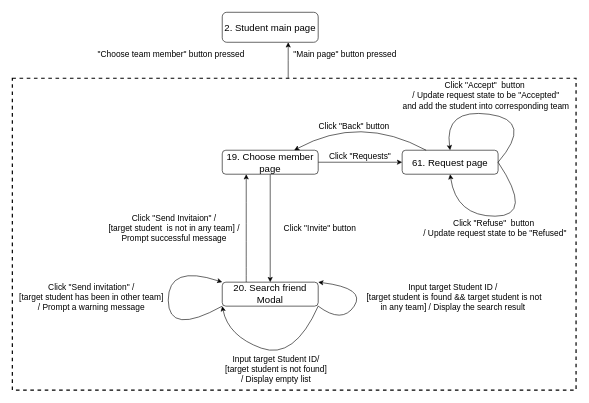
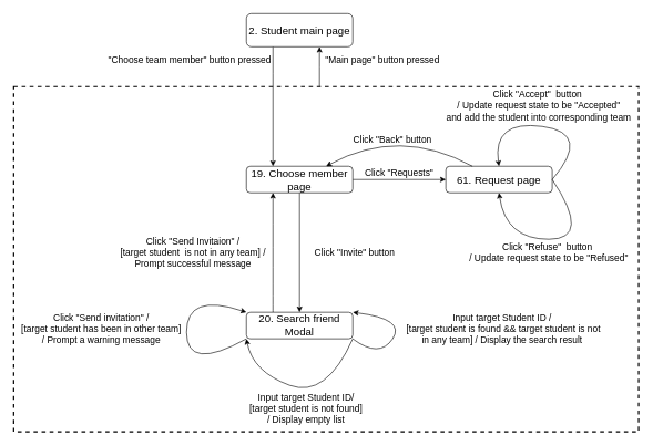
+ <mxCell id="4" style="edgeStyle=orthogonalEdgeStyle;rounded=0;orthogonalLoop=1;jettySize=auto;html=1;" parent="1" source="5" target="9" edge="1"><mxGeometry relative="1" as="geometry"><Array as="points"><mxPoint x="410" y="110" /><mxPoint x="410" y="110" /></Array></mxGeometry></mxCell>
